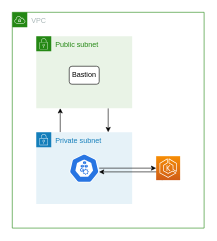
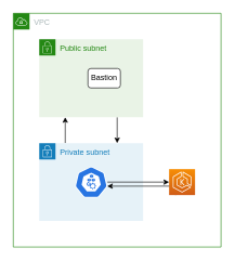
- <mxCell id="11" value="Bastion" style="rounded=1;whiteSpace=wrap;html=1;" vertex="1" parent="1"><mxGeometry x="115" y="110" width="50" height="30" as="geometry" /></mxCell>
+ <mxCell id="11" value="Bastion" style="rounded=1;whiteSpace=wrap;html=1;" vertex="1" parent="1"><mxGeometry x="135" y="105" width="50" height="30" as="geometry" /></mxCell>
